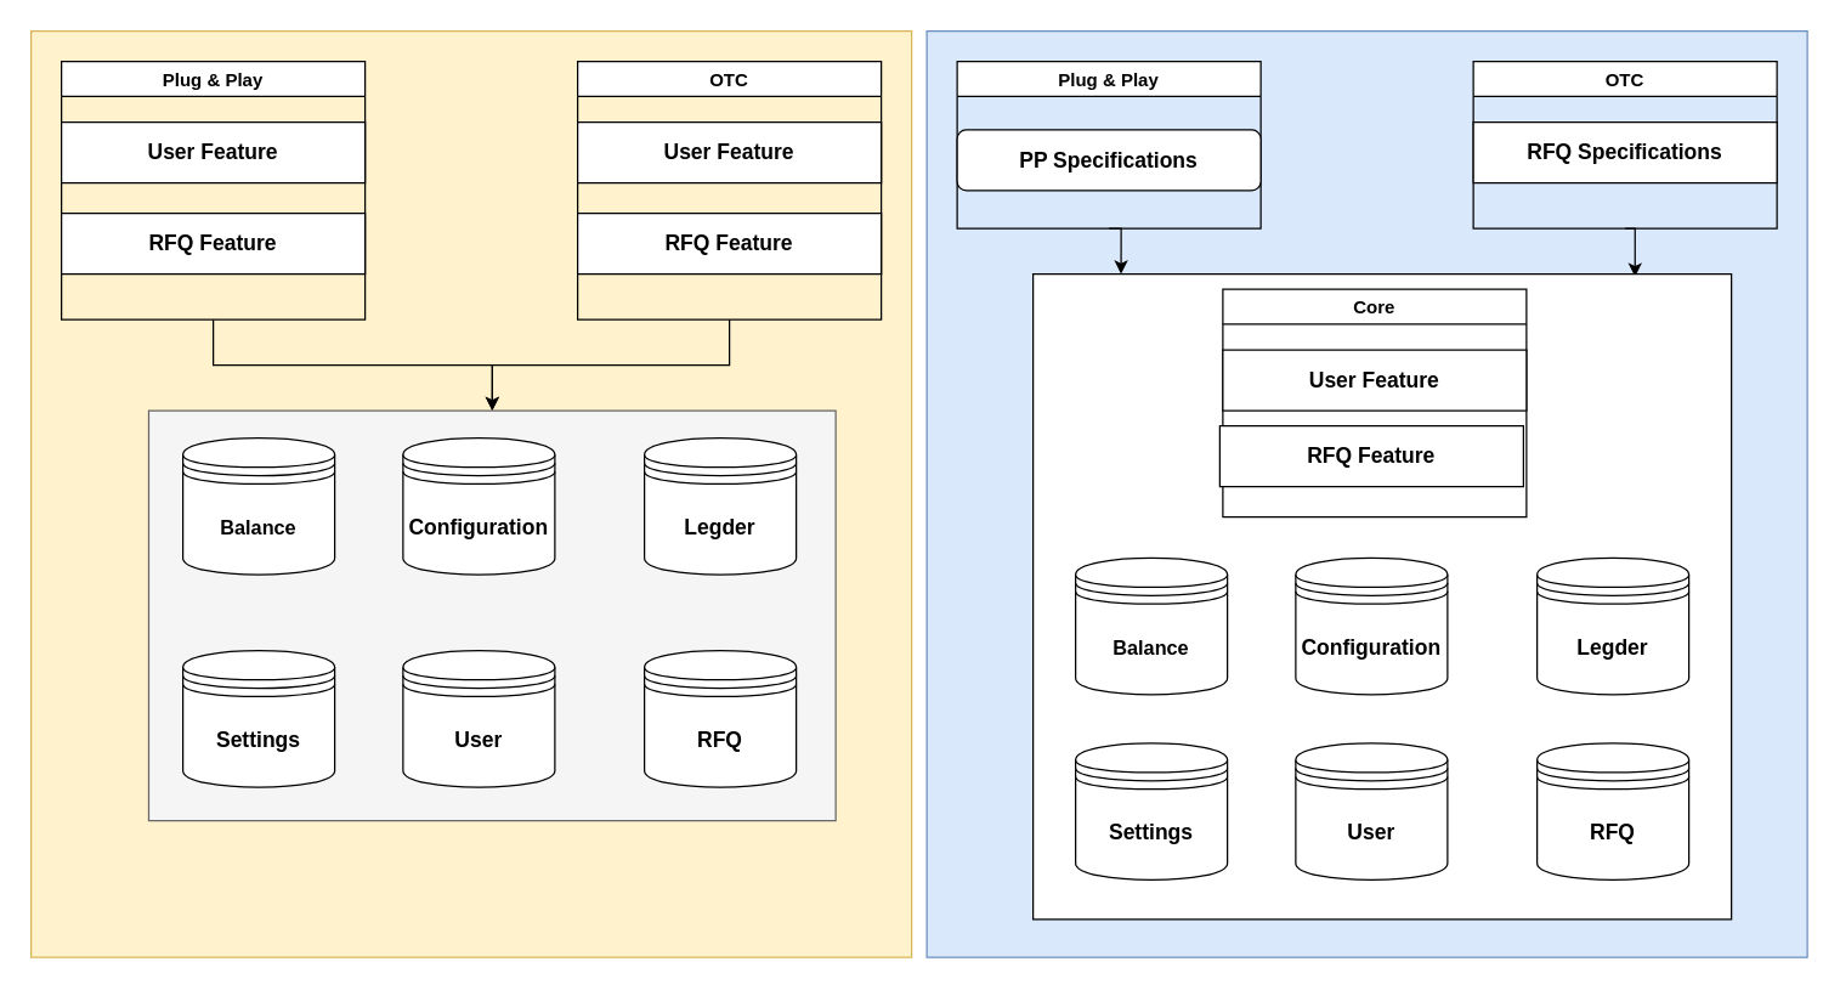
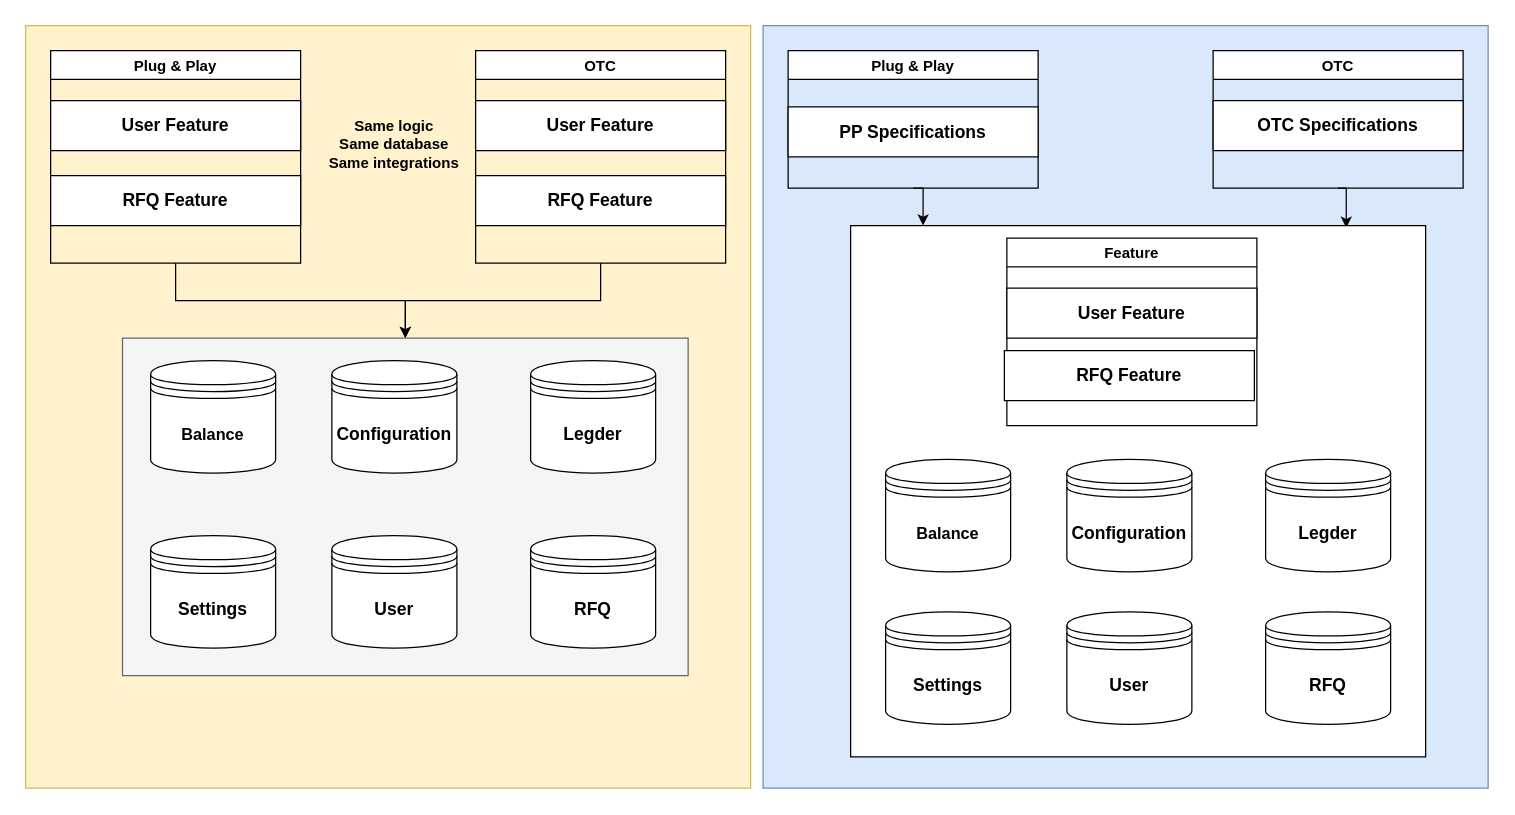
- <mxCell id="18" value="RFQ Specifications" style="rounded=0;whiteSpace=wrap;html=1;fontStyle=1;fontSize=14;" vertex="1" parent="17"><mxGeometry y="40" width="200" height="40" as="geometry" /></mxCell>
+ <mxCell id="18" value="OTC Specifications" style="rounded=0;whiteSpace=wrap;html=1;fontStyle=1;fontSize=14;" vertex="1" parent="17"><mxGeometry y="40" width="200" height="40" as="geometry" /></mxCell>
- <mxCell id="19" value="PP Specifications" style="whiteSpace=wrap;html=1;fontStyle=1;fontSize=14;rounded=1;" vertex="1" parent="1"><mxGeometry x="630" y="85" width="200" height="40" as="geometry" /></mxCell>
+ <mxCell id="19" value="PP Specifications" style="rounded=0;whiteSpace=wrap;html=1;fontStyle=1;fontSize=14;" vertex="1" parent="1"><mxGeometry x="630" y="85" width="200" height="40" as="geometry" /></mxCell>
+ <mxCell id="12" value="Same logic&lt;br&gt;Same database&lt;br&gt;Same integrations" style="text;html=1;strokeColor=none;fillColor=none;align=center;verticalAlign=middle;whiteSpace=wrap;rounded=0;fontStyle=1" vertex="1" parent="1"><mxGeometry x="250" y="90" width="130" height="50" as="geometry" /></mxCell>
- <mxCell id="34" value="Core" style="swimlane;startSize=23;" vertex="1" parent="1"><mxGeometry x="805" y="190" width="200" height="150" as="geometry" /></mxCell>
+ <mxCell id="34" value="Feature" style="swimlane;startSize=23;" vertex="1" parent="1"><mxGeometry x="805" y="190" width="200" height="150" as="geometry" /></mxCell>
